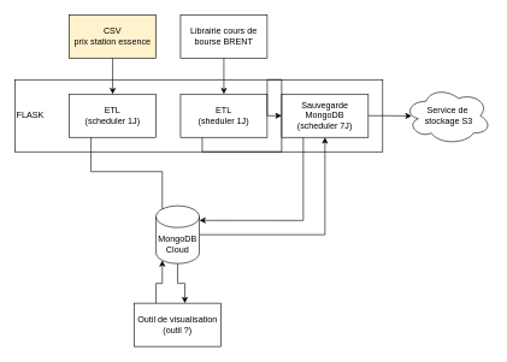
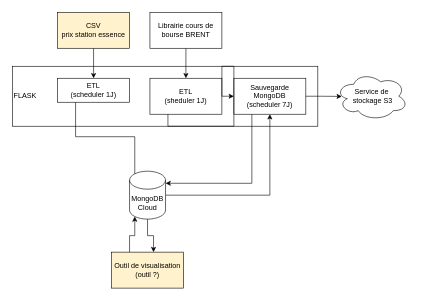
- <mxCell id="7" value="ETL&lt;br&gt;(scheduler 1J)" style="rounded=0;whiteSpace=wrap;html=1;" vertex="1" parent="1"><mxGeometry x="95" y="130" width="120" height="60" as="geometry" /></mxCell>
+ <mxCell id="7" value="ETL&lt;br&gt;(scheduler 1J)" style="rounded=0;whiteSpace=wrap;html=1;" vertex="1" parent="1"><mxGeometry x="95" y="130" width="120" height="40" as="geometry" /></mxCell>
- <mxCell id="11" value="Outil de visualisation&lt;br&gt;(outil ?)" style="rounded=0;whiteSpace=wrap;html=1;" vertex="1" parent="1"><mxGeometry x="185" y="420" width="120" height="60" as="geometry" /></mxCell>
+ <mxCell id="11" value="Outil de visualisation&lt;br&gt;(outil ?)" style="rounded=0;whiteSpace=wrap;html=1;fillColor=#fff2cc;" vertex="1" parent="1"><mxGeometry x="185" y="420" width="120" height="60" as="geometry" /></mxCell>
